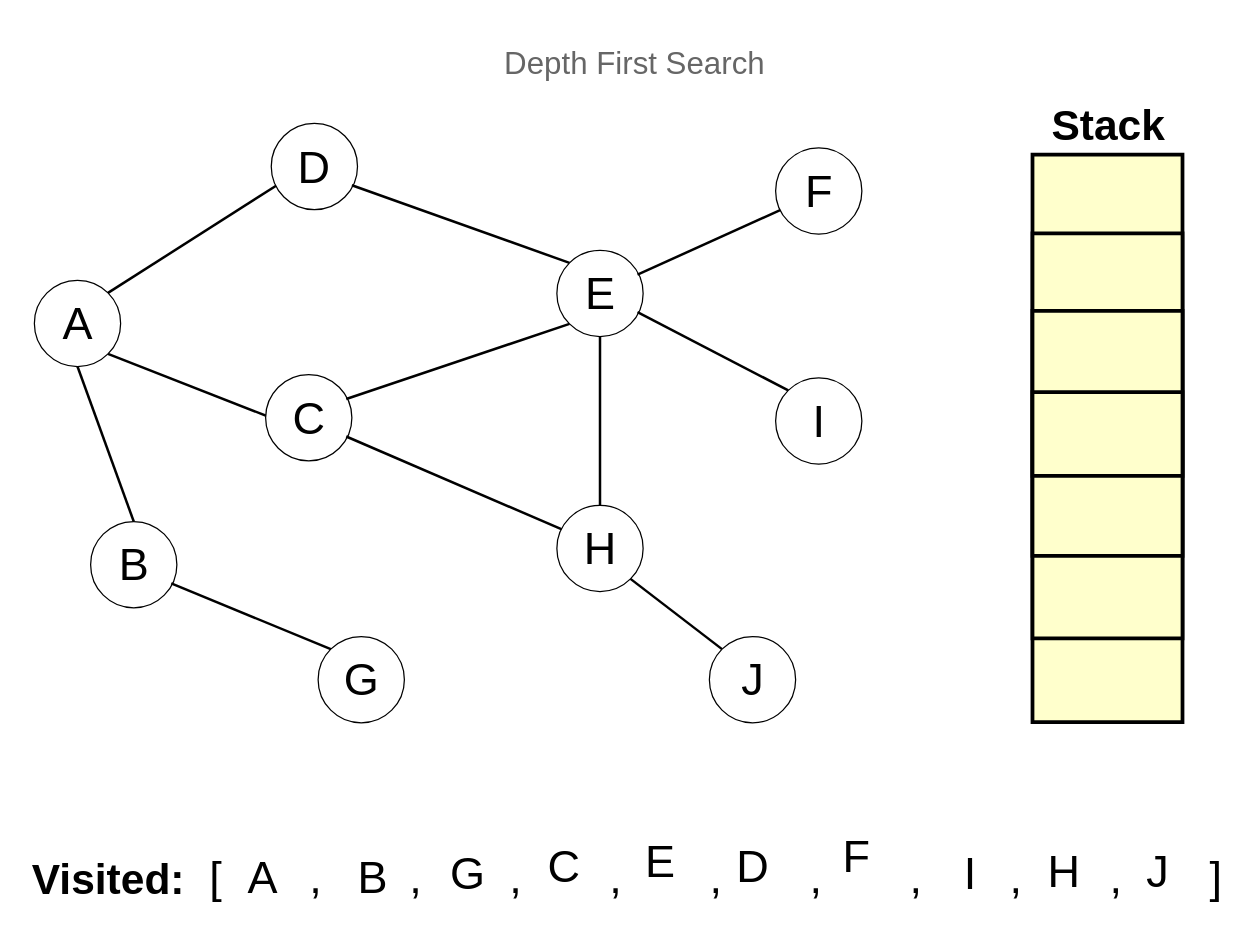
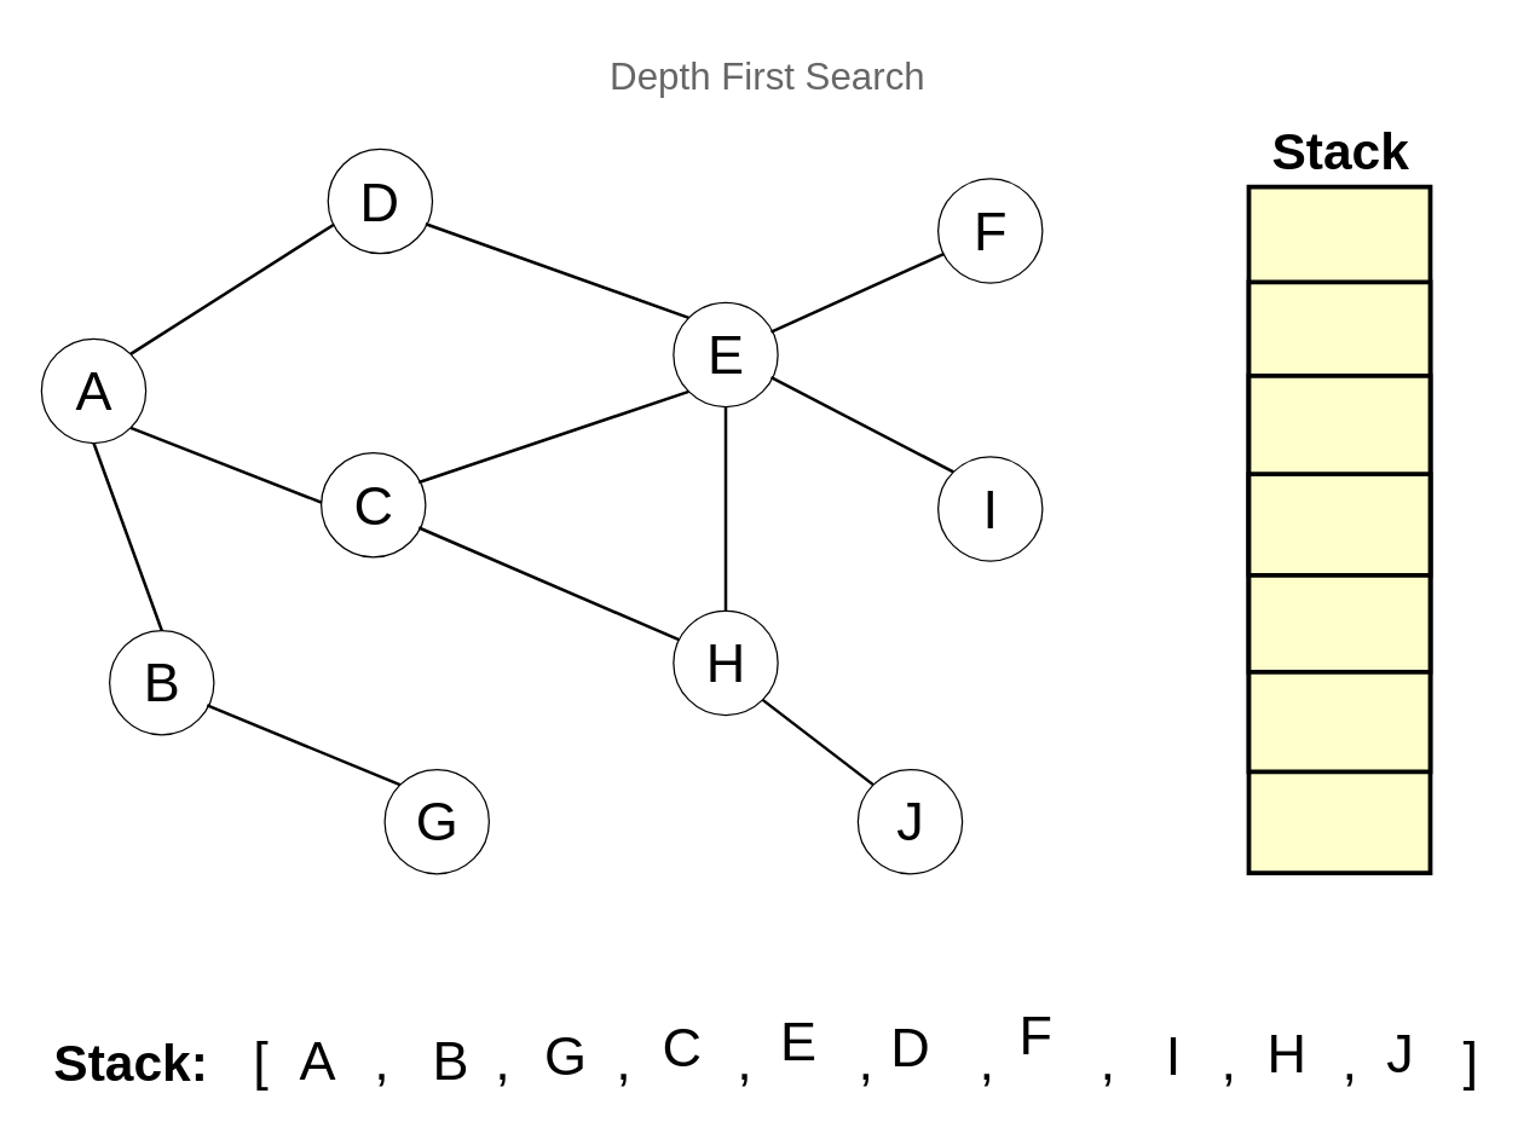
- <mxCell id="36" value="&lt;font color=&quot;#000000&quot; size=&quot;1&quot;&gt;&lt;b style=&quot;font-size: 34px&quot;&gt;Visited:&lt;/b&gt;&lt;/font&gt;" style="text;html=1;align=center;verticalAlign=middle;resizable=0;points=[];autosize=1;strokeColor=none;fillColor=none;fontSize=25;fontColor=#666666;" parent="1" vertex="1"><mxGeometry x="20" y="681" width="132" height="43" as="geometry" /></mxCell>
+ <mxCell id="36" value="&lt;font color=&quot;#000000&quot; size=&quot;1&quot;&gt;&lt;b style=&quot;font-size: 34px&quot;&gt;Stack:&lt;/b&gt;&lt;/font&gt;" style="text;html=1;align=center;verticalAlign=middle;resizable=0;points=[];autosize=1;strokeColor=none;fillColor=none;fontSize=25;fontColor=#666666;" parent="1" vertex="1"><mxGeometry x="20" y="681" width="132" height="43" as="geometry" /></mxCell>
